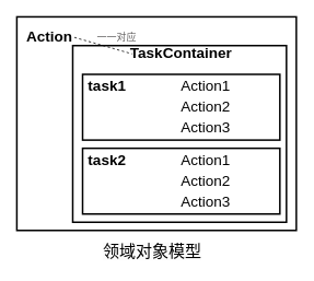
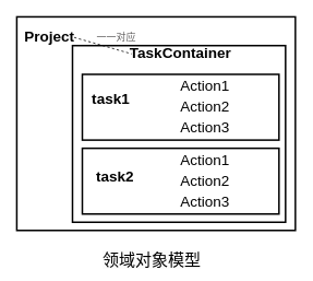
- <mxCell id="4" value="Action" style="text;html=1;strokeColor=none;fillColor=none;align=center;verticalAlign=middle;whiteSpace=wrap;rounded=0;fontSize=18;fontStyle=1" parent="1" vertex="1"><mxGeometry x="30" y="30" width="60" height="30" as="geometry" /></mxCell>
+ <mxCell id="4" value="Project" style="text;html=1;strokeColor=none;fillColor=none;align=center;verticalAlign=middle;whiteSpace=wrap;rounded=0;fontSize=18;fontStyle=1" parent="1" vertex="1"><mxGeometry x="30" y="30" width="60" height="30" as="geometry" /></mxCell>
- <mxCell id="10" value="task1" style="text;html=1;strokeColor=none;fillColor=none;align=center;verticalAlign=middle;whiteSpace=wrap;rounded=0;fontSize=18;fontStyle=1" parent="1" vertex="1"><mxGeometry x="100" y="90" width="60" height="30" as="geometry" /></mxCell>
+ <mxCell id="10" value="task1" style="text;html=1;strokeColor=none;fillColor=none;align=center;verticalAlign=middle;whiteSpace=wrap;rounded=0;fontSize=18;fontStyle=1" parent="1" vertex="1"><mxGeometry x="105" y="105" width="60" height="30" as="geometry" /></mxCell>
- <mxCell id="11" value="task2" style="text;html=1;strokeColor=none;fillColor=none;align=center;verticalAlign=middle;whiteSpace=wrap;rounded=0;fontSize=18;fontStyle=1" parent="1" vertex="1"><mxGeometry x="100" y="180" width="60" height="30" as="geometry" /></mxCell>
+ <mxCell id="11" value="task2" style="text;html=1;strokeColor=none;fillColor=none;align=center;verticalAlign=middle;whiteSpace=wrap;rounded=0;fontSize=18;fontStyle=1" parent="1" vertex="1"><mxGeometry x="110" y="200" width="60" height="30" as="geometry" /></mxCell>
- <mxCell id="18" value="&lt;span style=&quot;color: rgb(0, 0, 0); font-family: Helvetica; font-size: 20px; font-style: normal; font-variant-ligatures: normal; font-variant-caps: normal; font-weight: 400; letter-spacing: normal; orphans: 2; text-align: left; text-indent: 0px; text-transform: none; widows: 2; word-spacing: 0px; -webkit-text-stroke-width: 0px; background-color: rgb(251, 251, 251); text-decoration-thickness: initial; text-decoration-style: initial; text-decoration-color: initial; float: none; display: inline !important;&quot;&gt;领域对象模型&lt;/span&gt;" style="text;html=1;strokeColor=none;fillColor=none;align=center;verticalAlign=middle;whiteSpace=wrap;rounded=0;" parent="1" vertex="1"><mxGeometry x="120" y="290" width="130" height="30" as="geometry" /></mxCell>
+ <mxCell id="18" value="&lt;span style=&quot;color: rgb(0, 0, 0); font-family: Helvetica; font-size: 20px; font-style: normal; font-variant-ligatures: normal; font-variant-caps: normal; font-weight: 400; letter-spacing: normal; orphans: 2; text-align: left; text-indent: 0px; text-transform: none; widows: 2; word-spacing: 0px; -webkit-text-stroke-width: 0px; background-color: rgb(251, 251, 251); text-decoration-thickness: initial; text-decoration-style: initial; text-decoration-color: initial; float: none; display: inline !important;&quot;&gt;领域对象模型&lt;/span&gt;" style="text;html=1;strokeColor=none;fillColor=none;align=center;verticalAlign=middle;whiteSpace=wrap;rounded=0;" parent="1" vertex="1"><mxGeometry x="120" y="300" width="130" height="30" as="geometry" /></mxCell>
